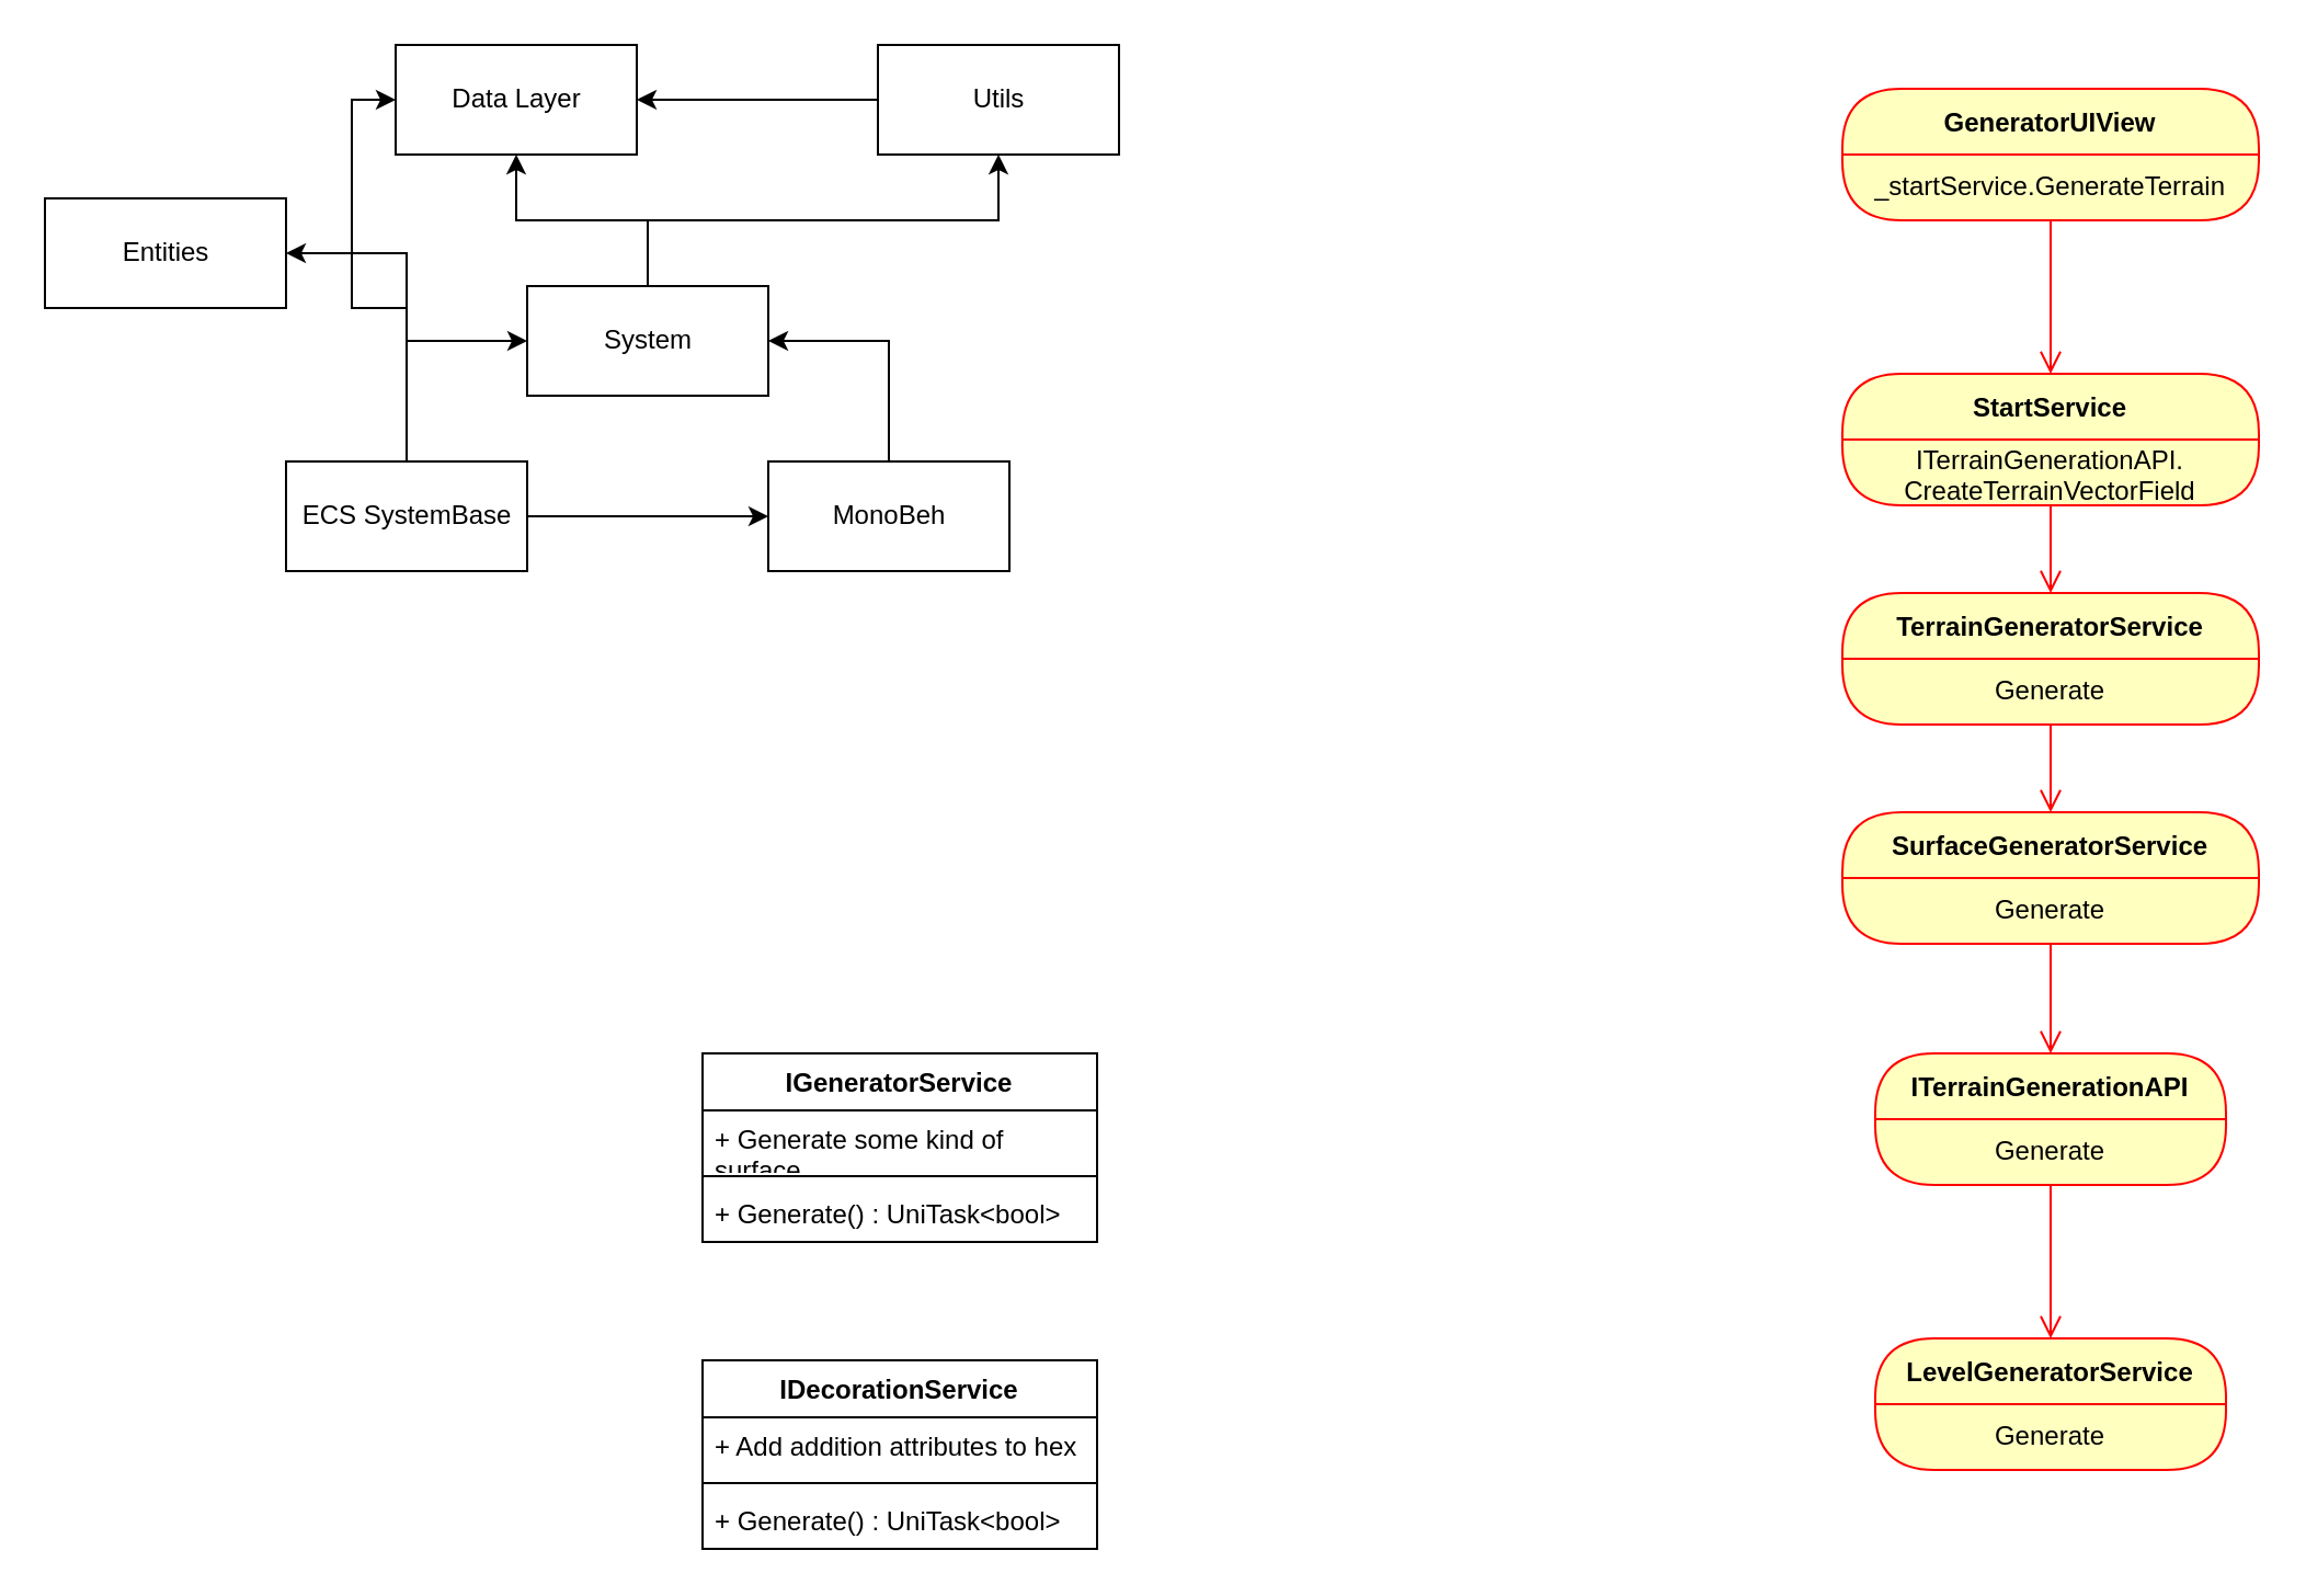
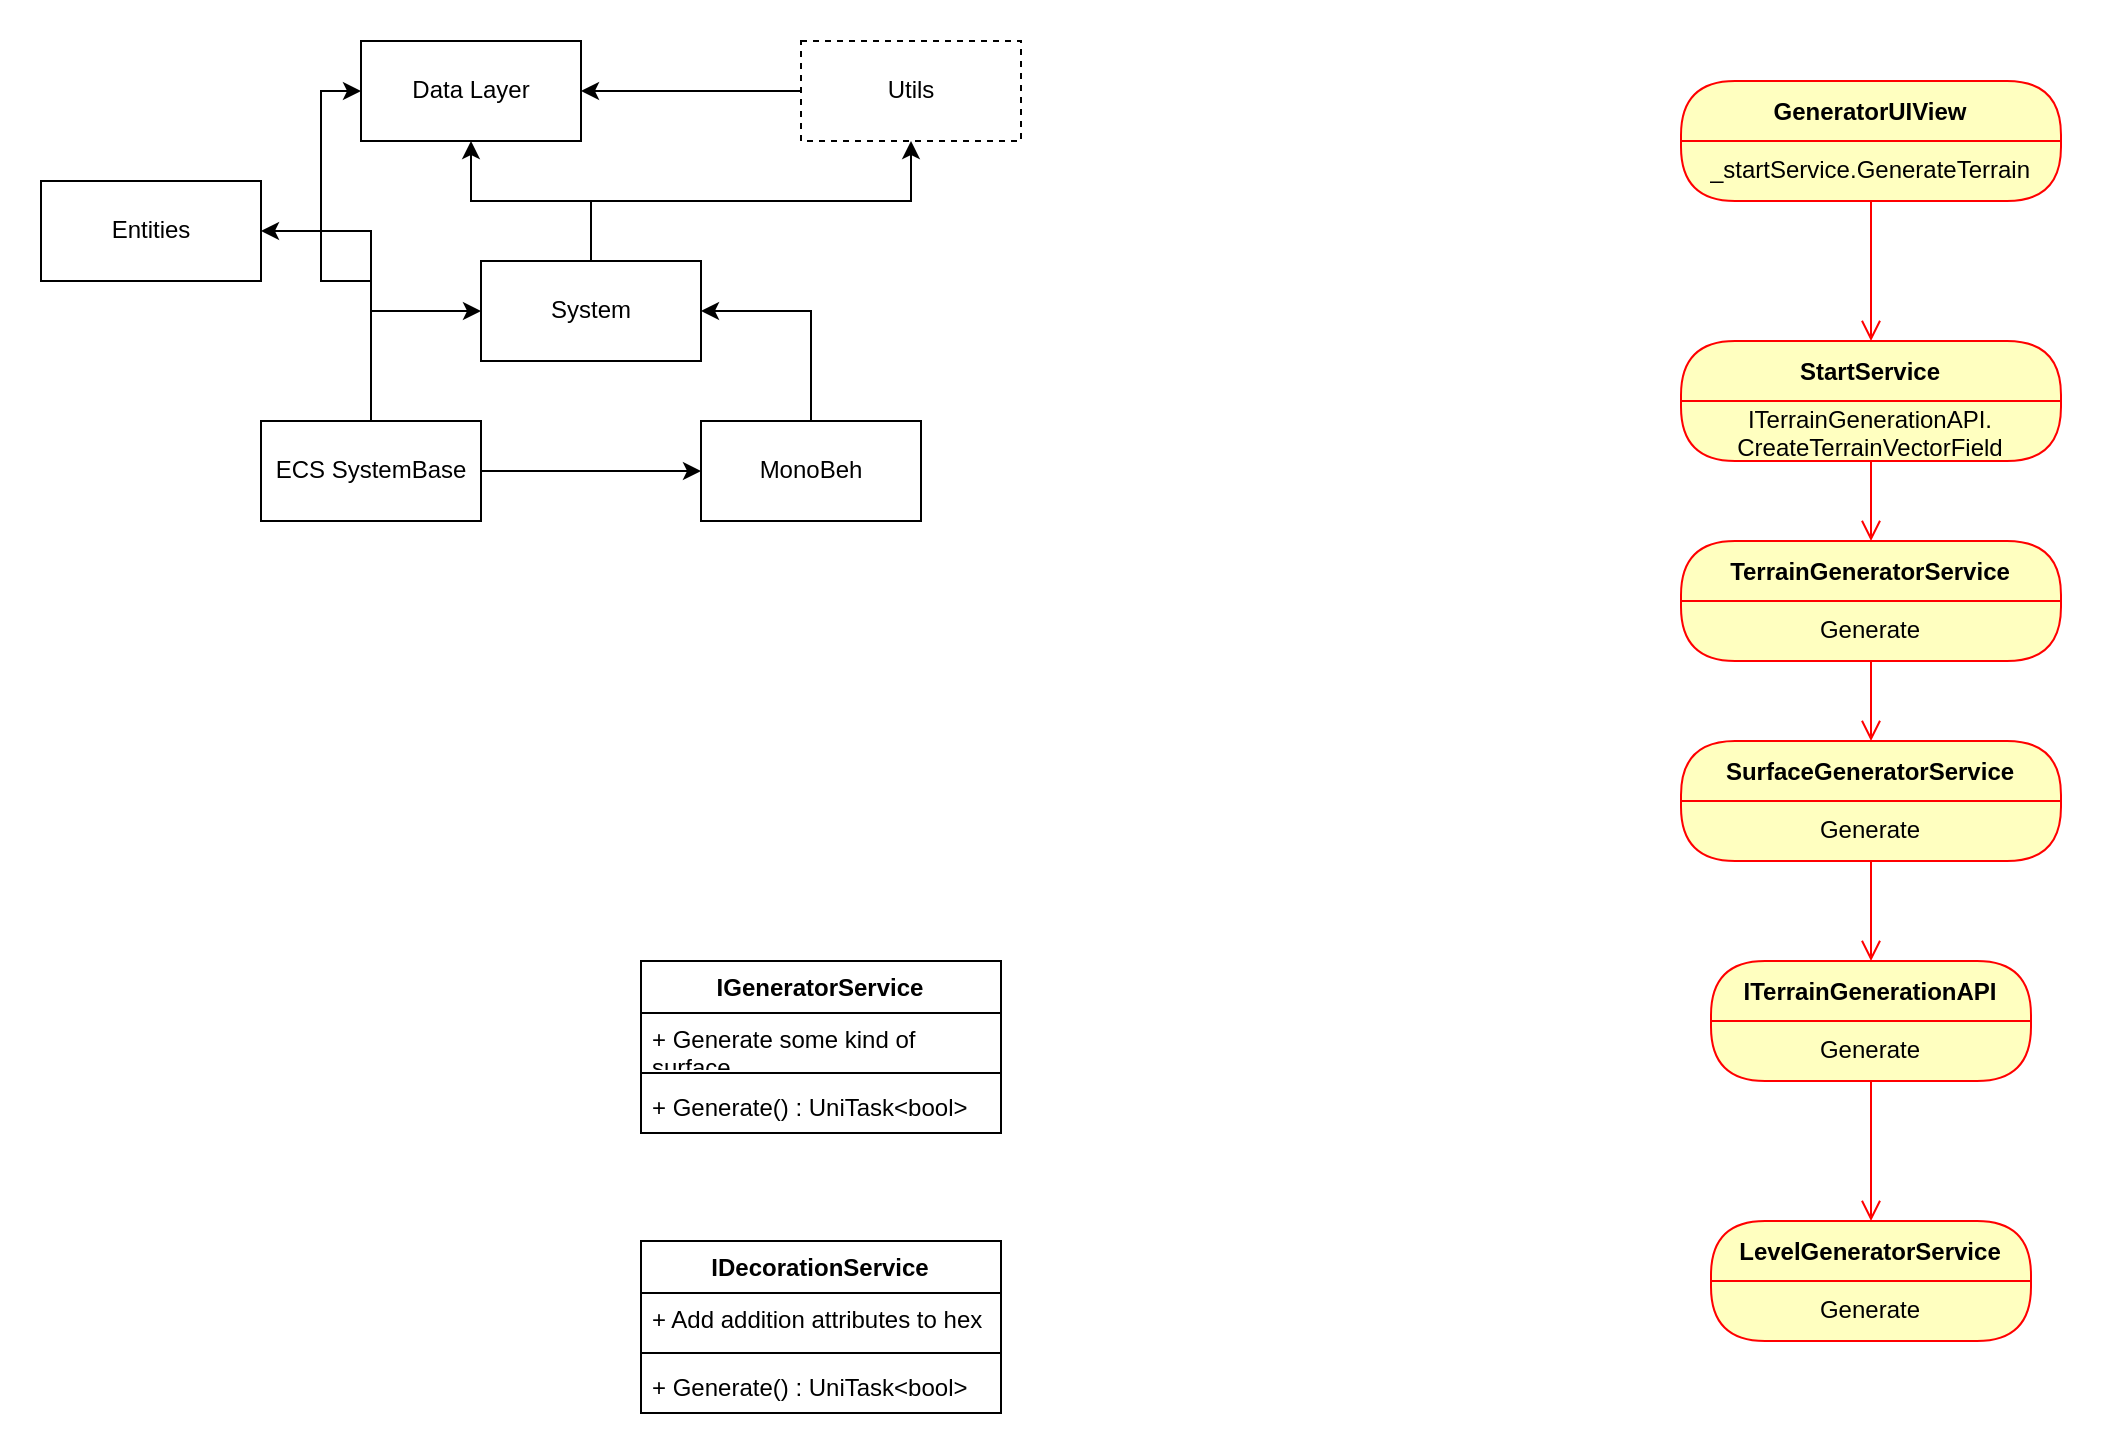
- <mxCell id="39" value="Utils" style="html=1;labelBackgroundColor=none;labelBorderColor=none;fillColor=none;" vertex="1" parent="1"><mxGeometry x="400" y="20" width="110" height="50" as="geometry" /></mxCell>
+ <mxCell id="39" value="Utils" style="html=1;labelBackgroundColor=none;labelBorderColor=none;fillColor=none;dashed=1;" vertex="1" parent="1"><mxGeometry x="400" y="20" width="110" height="50" as="geometry" /></mxCell>
